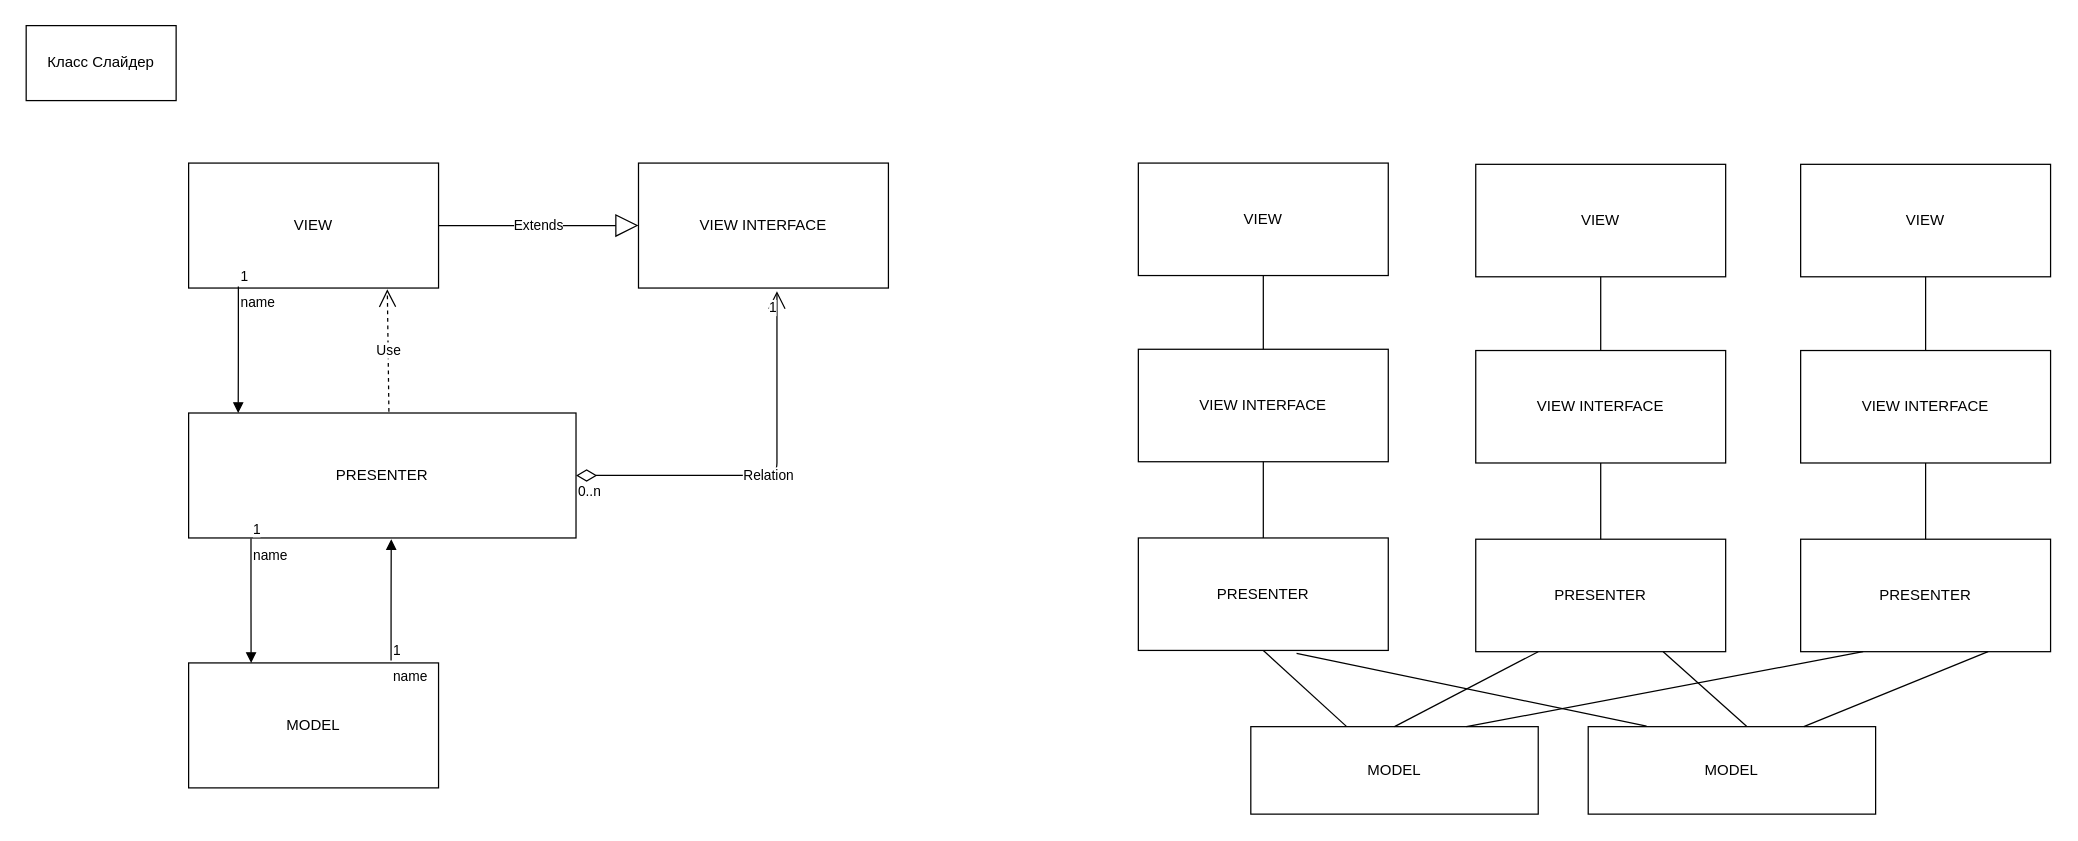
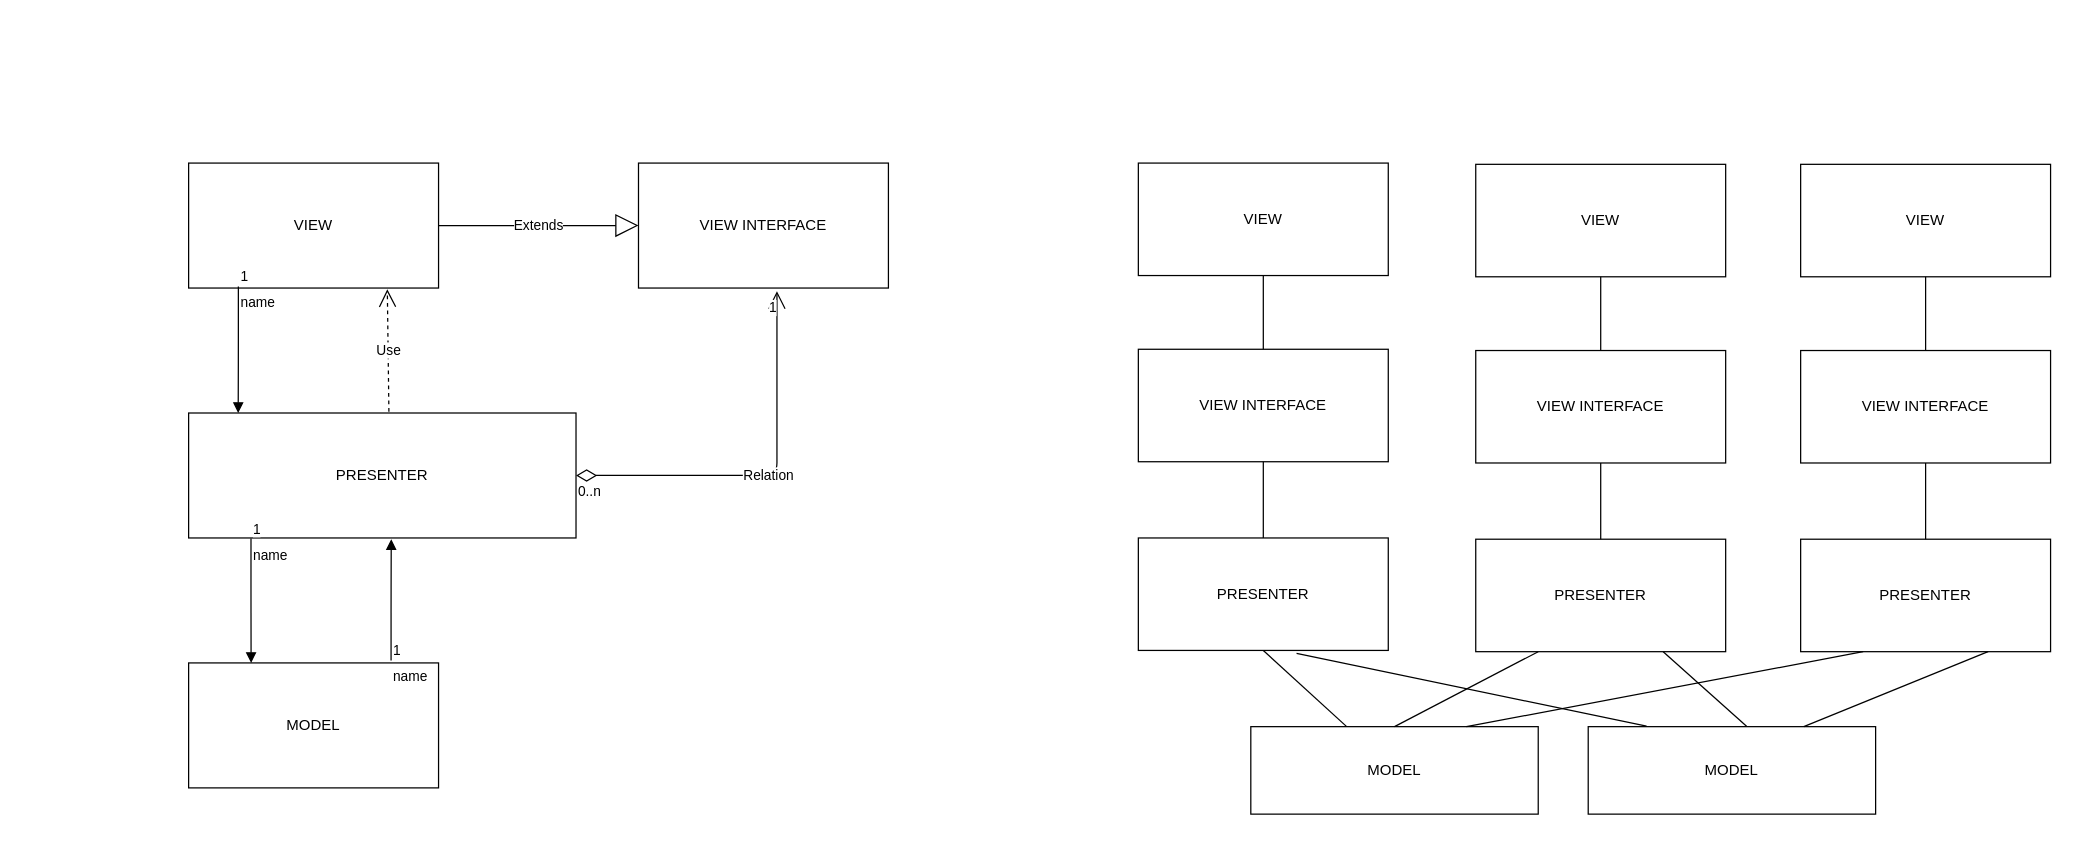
- <mxCell id="2" value="Класс Слайдер" style="rounded=0;whiteSpace=wrap;html=1;" parent="1" vertex="1"><mxGeometry x="20" y="20" width="120" height="60" as="geometry" /></mxCell>
